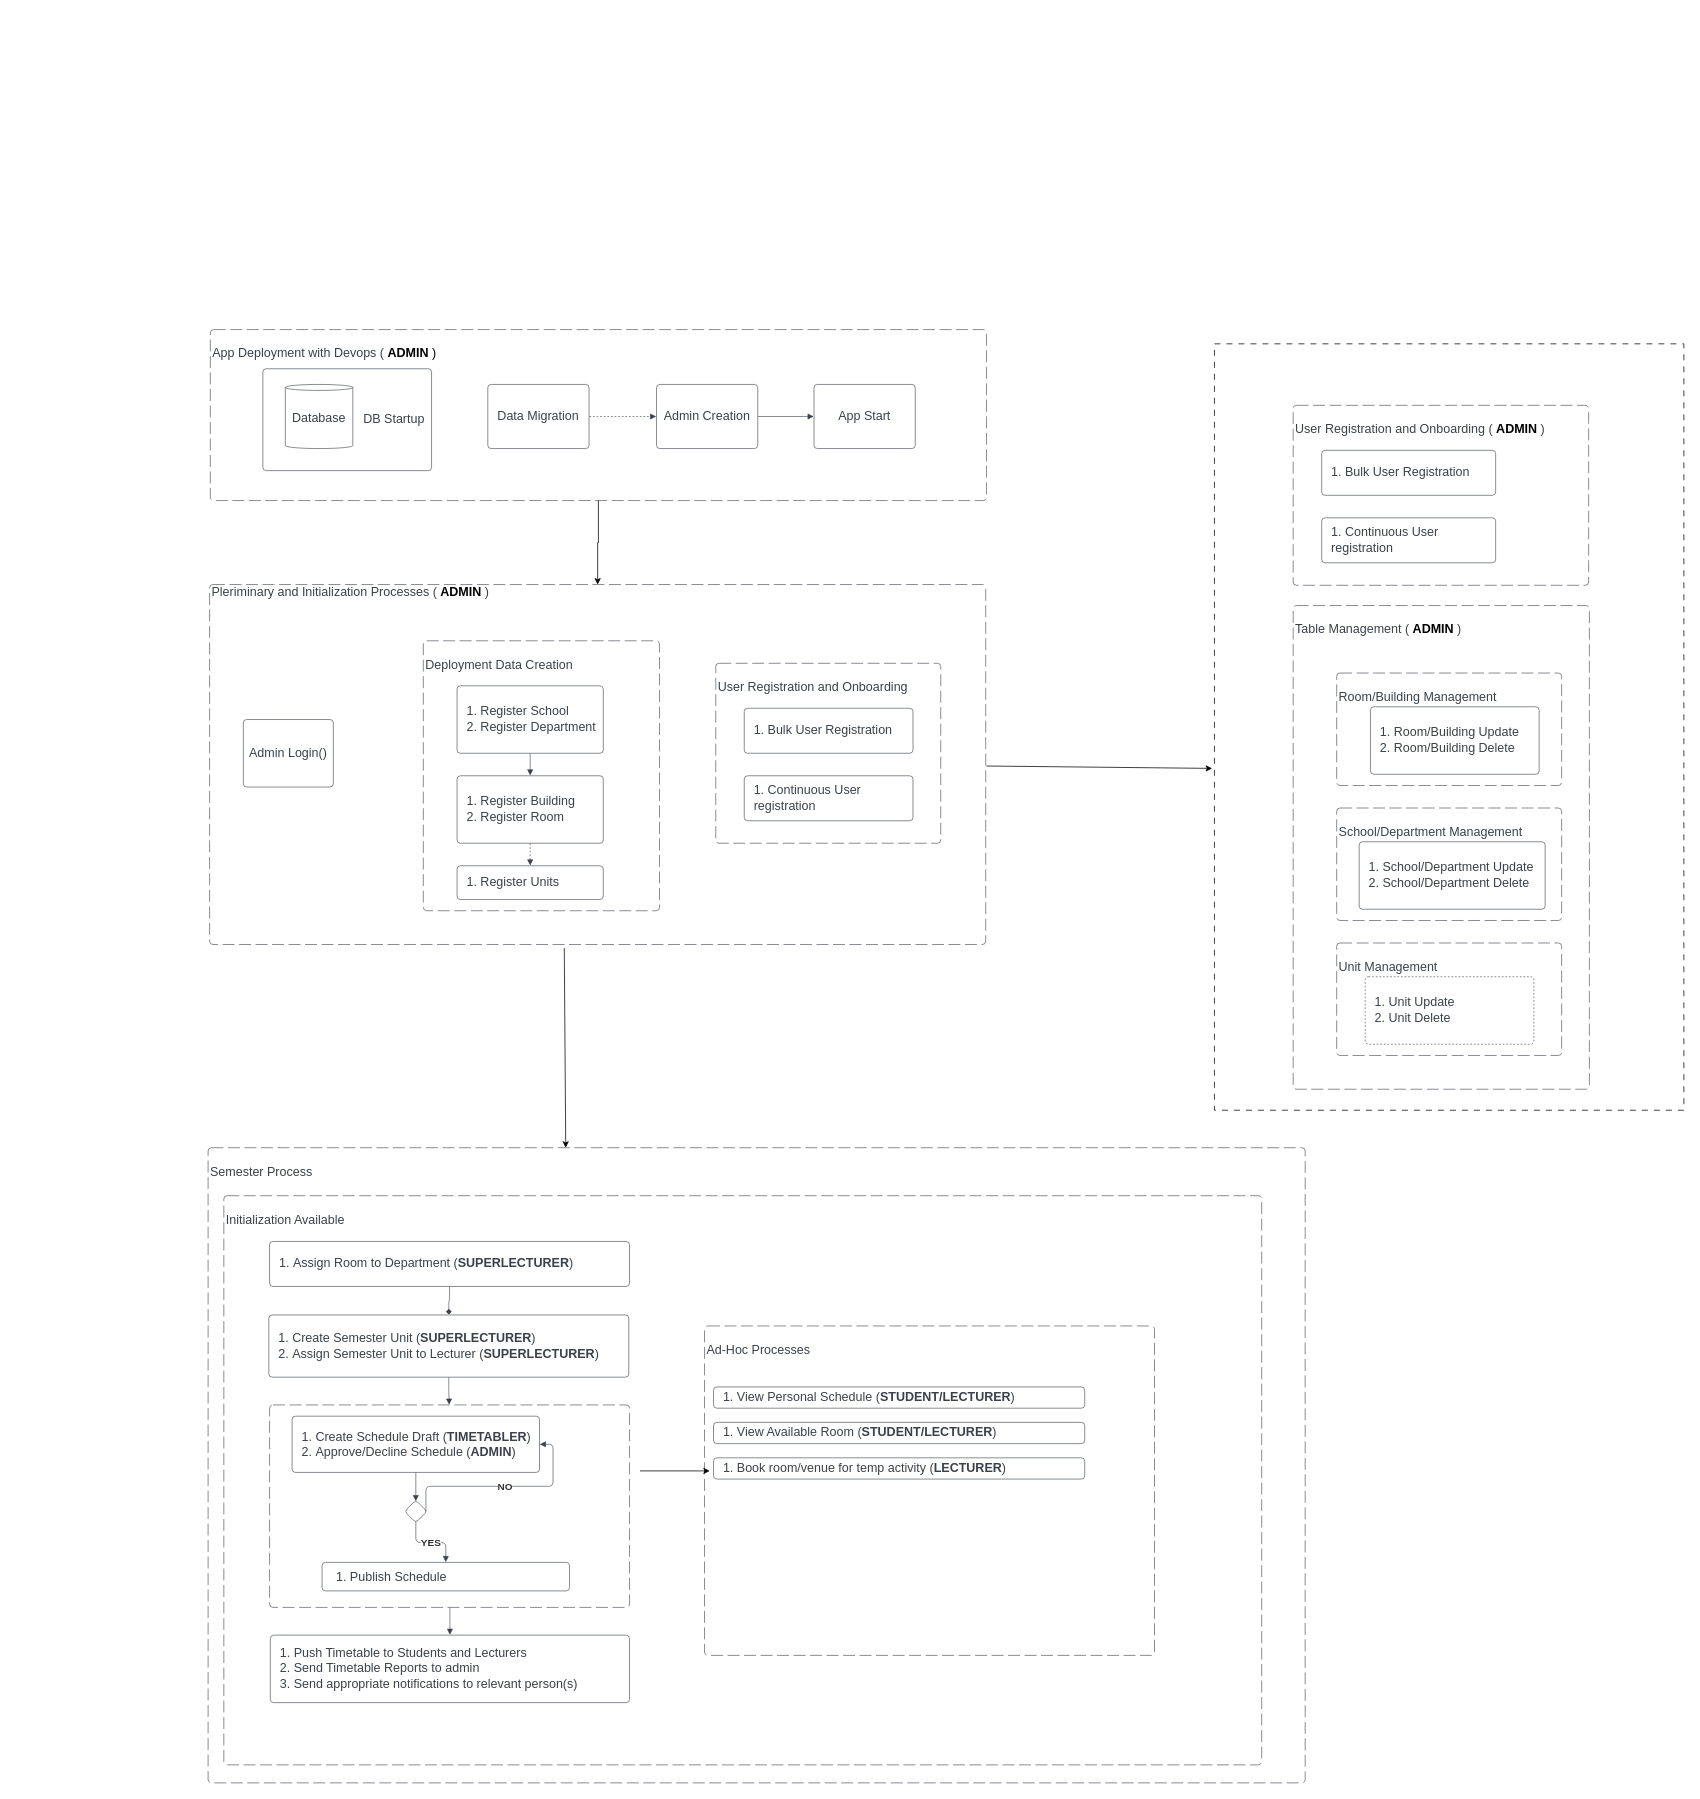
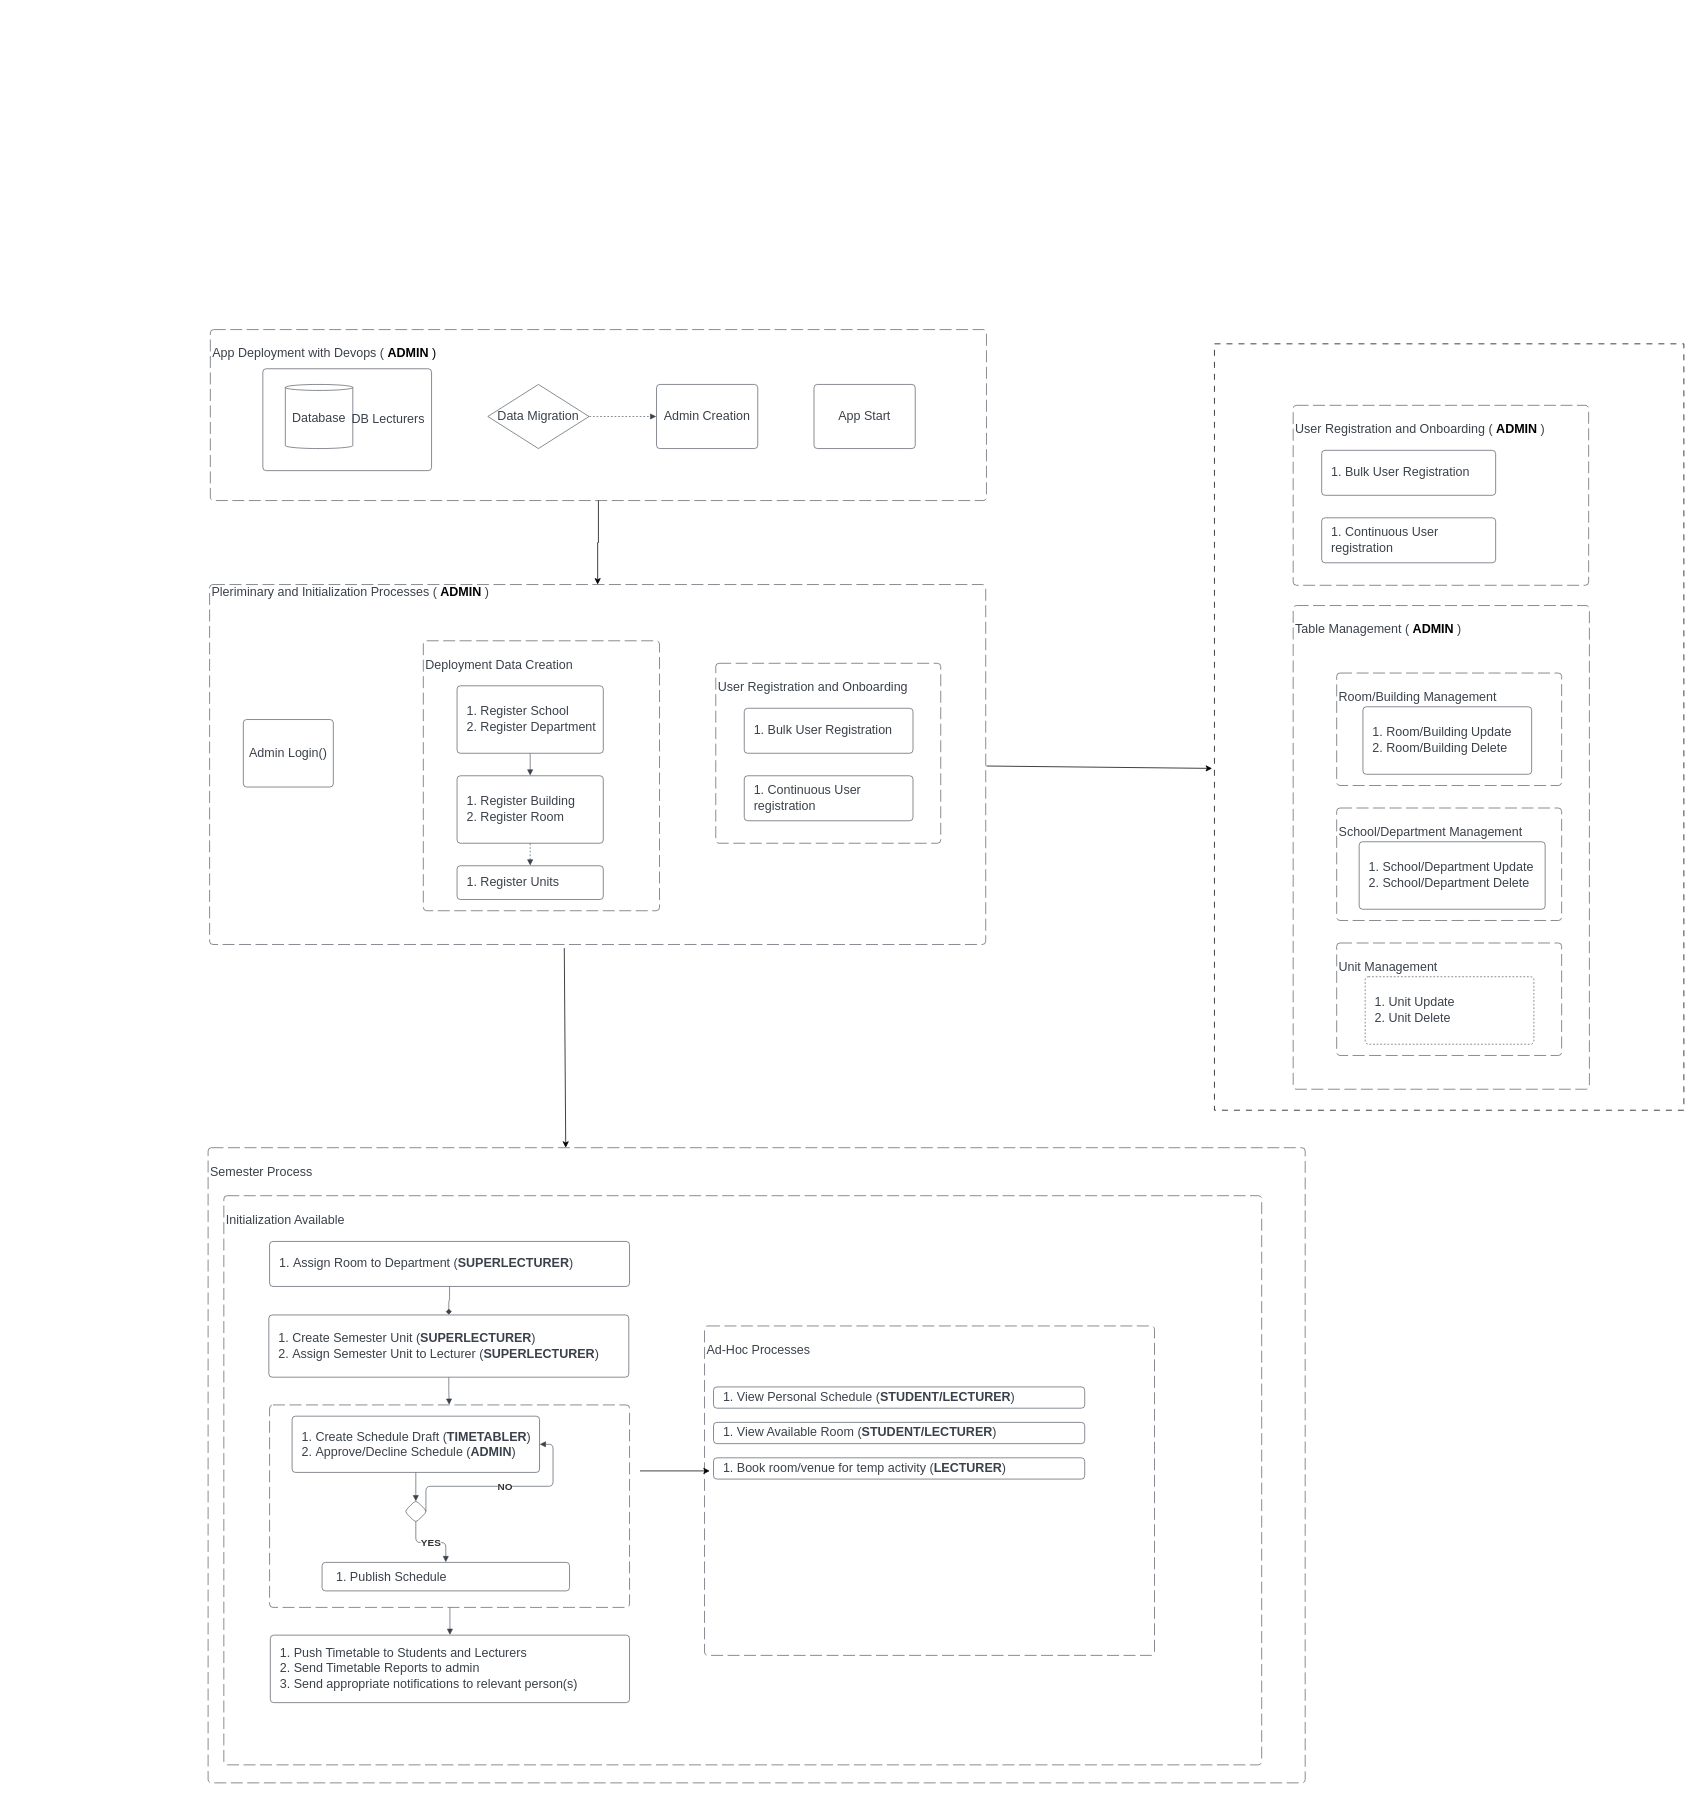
- <mxCell id="28" value="Data  Migration" style="html=1;overflow=block;blockSpacing=1;whiteSpace=wrap;fontSize=16.7;fontColor=#3a414a;spacing=9;strokeColor=#3a414a;strokeOpacity=100;rounded=1;absoluteArcSize=1;arcSize=9;strokeWidth=0.8;lucidId=Wk27Te8epbEz;fillColor=none;" vertex="1" parent="25"><mxGeometry x="300" y="20.9" width="135" height="85.5" as="geometry" /></mxCell>
+ <mxCell id="28" value="Data  Migration" style="rhombus;html=1;overflow=block;blockSpacing=1;whiteSpace=wrap;fontSize=16.7;fontColor=#3a414a;spacing=9;strokeColor=#3a414a;strokeOpacity=100;absoluteArcSize=1;arcSize=9;strokeWidth=0.8;lucidId=Wk27Te8epbEz;fillColor=none;" vertex="1" parent="25"><mxGeometry x="300" y="20.9" width="135" height="85.5" as="geometry" /></mxCell>
- <mxCell id="32" value="" style="html=1;jettySize=18;whiteSpace=wrap;fontSize=13;strokeColor=#3a414a;strokeOpacity=100;strokeWidth=0.8;rounded=1;arcSize=12;edgeStyle=orthogonalEdgeStyle;startArrow=none;endArrow=block;endFill=1;exitX=1.003;exitY=0.5;exitPerimeter=0;entryX=-0.003;entryY=0.5;entryPerimeter=0;lucidId=ar277VFJVjyq;" edge="1" parent="25" source="29" target="30"><mxGeometry width="100" height="100" relative="1" as="geometry"><Array as="points" /></mxGeometry></mxCell>
- <mxCell id="26" value="DB Startup" style="html=1;overflow=block;blockSpacing=1;whiteSpace=wrap;fontSize=16.7;fontColor=#3a414a;align=right;spacing=9;verticalAlign=middle;strokeColor=#3a414a;strokeOpacity=100;rounded=1;absoluteArcSize=1;arcSize=9;strokeWidth=0.8;lucidId=ak27LhcCX3nv;fillColor=none;" vertex="1" parent="25"><mxGeometry width="225" height="135.85" as="geometry" /></mxCell>
+ <mxCell id="26" value="DB Lecturers" style="html=1;overflow=block;blockSpacing=1;whiteSpace=wrap;fontSize=16.7;fontColor=#3a414a;align=right;spacing=9;verticalAlign=middle;strokeColor=#3a414a;strokeOpacity=100;rounded=1;absoluteArcSize=1;arcSize=9;strokeWidth=0.8;lucidId=ak27LhcCX3nv;fillColor=none;" vertex="1" parent="25"><mxGeometry width="225" height="135.85" as="geometry" /></mxCell>
- <mxCell id="46" value="&lt;ol style=&quot;margin: 0px; padding-left: 10px;list-style-position: inside; list-style-type:decimal&quot;&gt;&lt;li style=&quot;text-align:left;color:#3a414a;font-size:16.7px;&quot;&gt;&lt;span style=&quot;margin-left: 0px;margin-top: -2px;&quot;&gt;&lt;span style=&quot;font-size:16.7px;color:#3a414a;&quot;&gt;Room/Building Update&lt;/span&gt;&lt;/span&gt;&lt;/li&gt;&lt;li style=&quot;text-align:left;color:#3a414a;font-size:16.7px;&quot;&gt;&lt;span style=&quot;margin-left: 0px;margin-top: -2px;&quot;&gt;&lt;span style=&quot;font-size:16.7px;color:#3a414a;&quot;&gt;Room/Building Delete&lt;/span&gt;&lt;/span&gt;&lt;/li&gt;&lt;/ol&gt;" style="html=1;overflow=block;blockSpacing=1;whiteSpace=wrap;fontSize=13;spacing=3.8;strokeColor=#3a414a;strokeOpacity=100;rounded=1;absoluteArcSize=1;arcSize=9;strokeWidth=0.8;lucidId=dJ27ADwoOlVT;fillColor=none;" vertex="1" parent="45"><mxGeometry x="45" y="45" width="225" height="90" as="geometry" /></mxCell>
+ <mxCell id="46" value="&lt;ol style=&quot;margin: 0px; padding-left: 10px;list-style-position: inside; list-style-type:decimal&quot;&gt;&lt;li style=&quot;text-align:left;color:#3a414a;font-size:16.7px;&quot;&gt;&lt;span style=&quot;margin-left: 0px;margin-top: -2px;&quot;&gt;&lt;span style=&quot;font-size:16.7px;color:#3a414a;&quot;&gt;Room/Building Update&lt;/span&gt;&lt;/span&gt;&lt;/li&gt;&lt;li style=&quot;text-align:left;color:#3a414a;font-size:16.7px;&quot;&gt;&lt;span style=&quot;margin-left: 0px;margin-top: -2px;&quot;&gt;&lt;span style=&quot;font-size:16.7px;color:#3a414a;&quot;&gt;Room/Building Delete&lt;/span&gt;&lt;/span&gt;&lt;/li&gt;&lt;/ol&gt;" style="html=1;overflow=block;blockSpacing=1;whiteSpace=wrap;fontSize=13;spacing=3.8;strokeColor=#3a414a;strokeOpacity=100;rounded=1;absoluteArcSize=1;arcSize=9;strokeWidth=0.8;lucidId=dJ27ADwoOlVT;fillColor=none;" vertex="1" parent="45"><mxGeometry x="35" y="45" width="225" height="90" as="geometry" /></mxCell>
